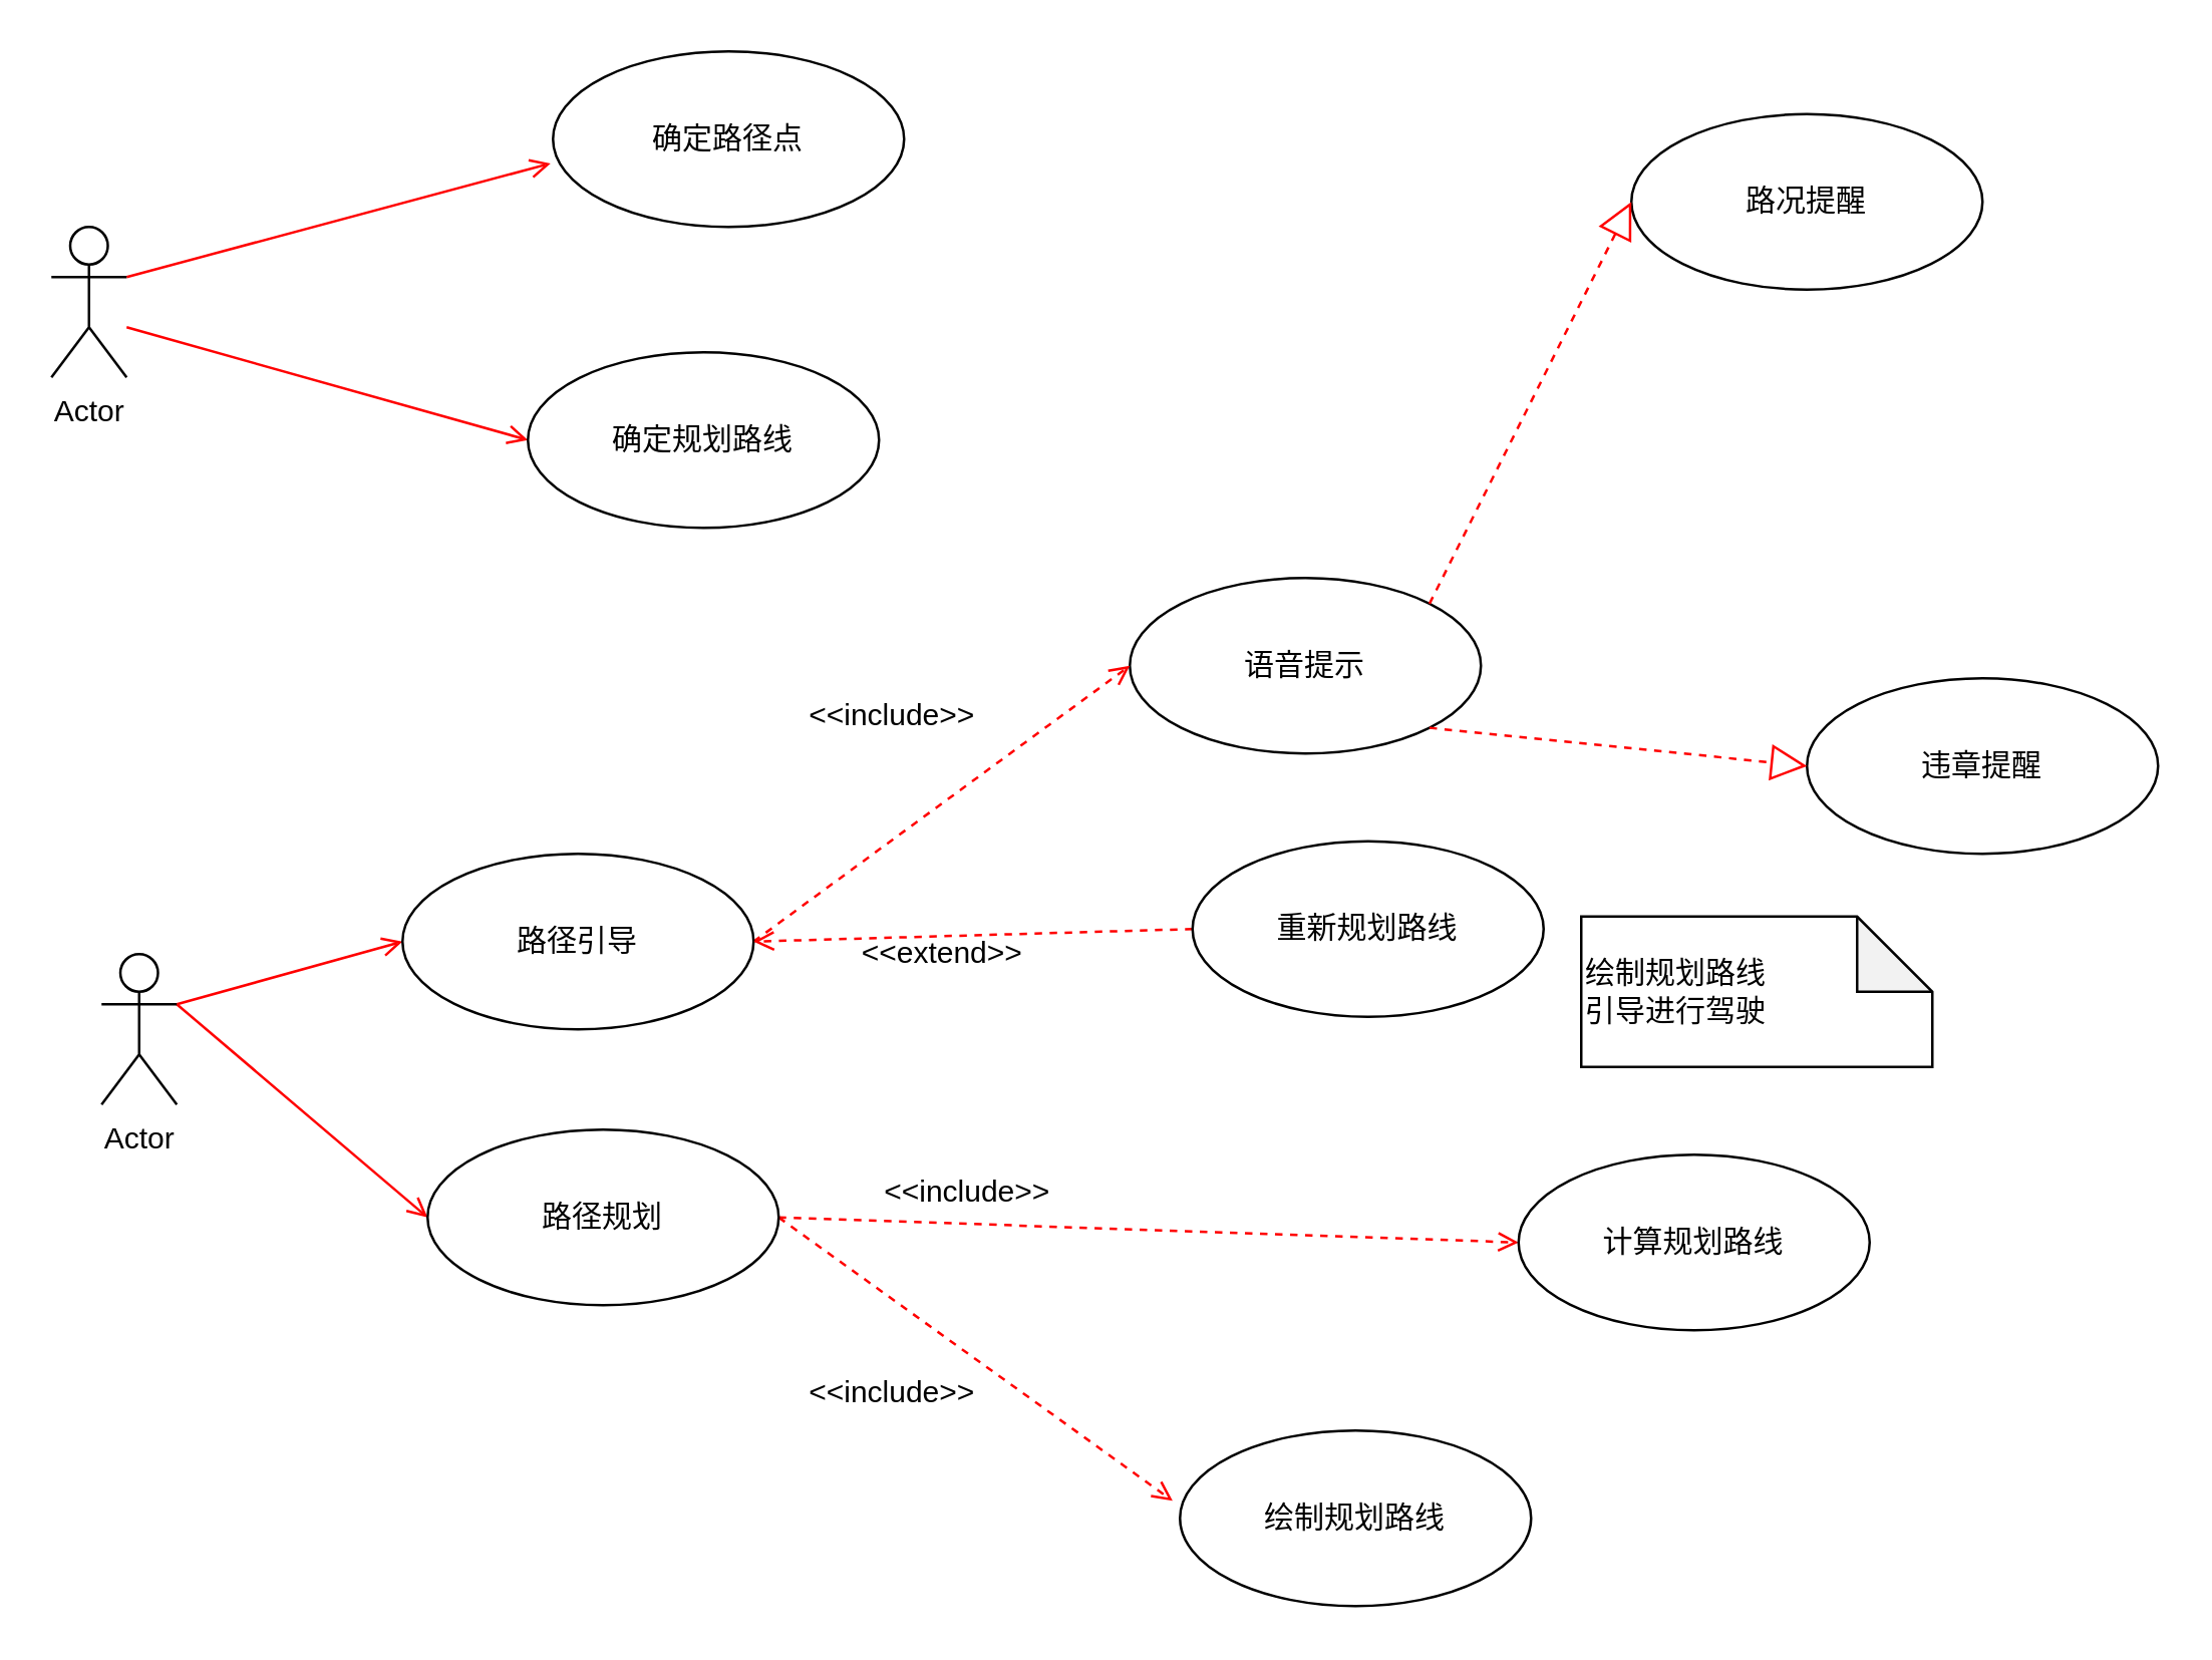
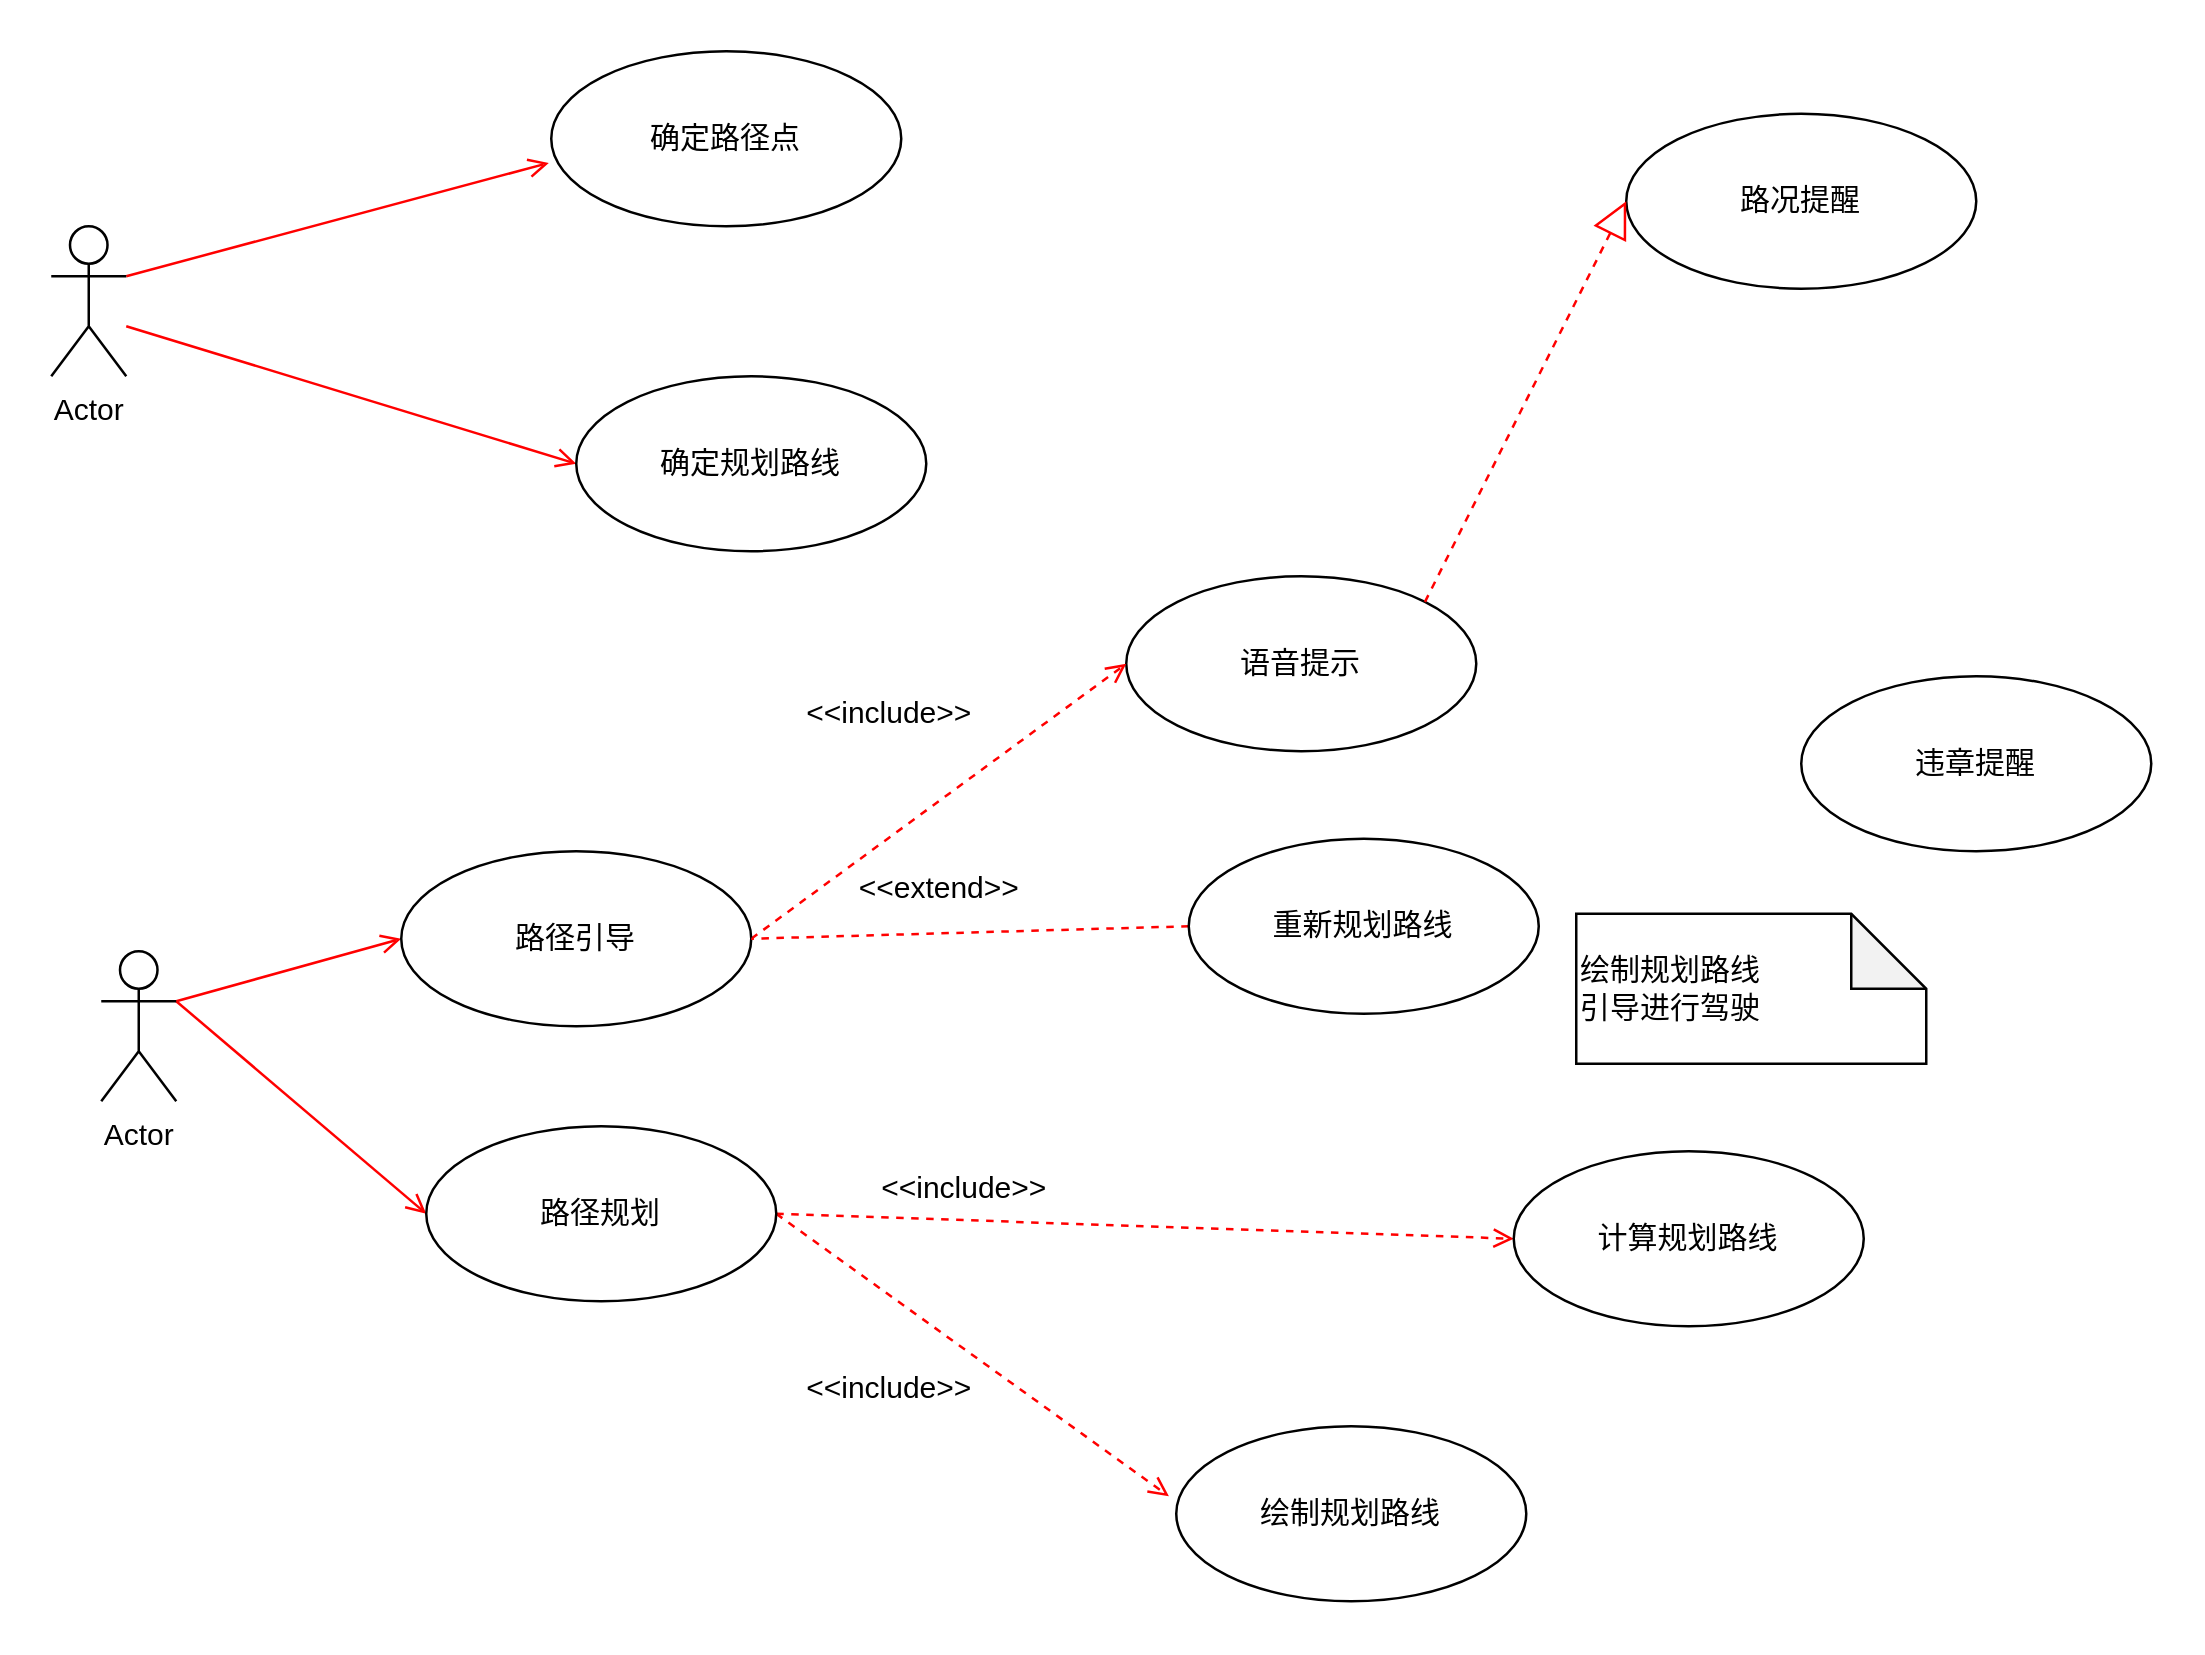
- <mxCell id="6" value="确定规划路线" style="ellipse;whiteSpace=wrap;html=1;" vertex="1" parent="1"><mxGeometry x="210" y="140" width="140" height="70" as="geometry" /></mxCell>
+ <mxCell id="6" value="确定规划路线" style="ellipse;whiteSpace=wrap;html=1;" vertex="1" parent="1"><mxGeometry x="230" y="150" width="140" height="70" as="geometry" /></mxCell>
- <mxCell id="23" value="" style="endArrow=block;dashed=1;endFill=0;endSize=12;html=1;rounded=0;strokeColor=#FF0000;entryX=0;entryY=0.5;entryDx=0;entryDy=0;exitX=1;exitY=1;exitDx=0;exitDy=0;" edge="1" parent="1" source="10" target="19"><mxGeometry width="160" relative="1" as="geometry"><mxPoint x="540" y="280" as="sourcePoint" /><mxPoint x="700" y="280" as="targetPoint" /></mxGeometry></mxCell>
- <mxCell id="16" style="edgeStyle=none;rounded=0;orthogonalLoop=1;jettySize=auto;html=1;exitX=0;exitY=0.5;exitDx=0;exitDy=0;entryX=1;entryY=0.5;entryDx=0;entryDy=0;dashed=1;strokeColor=#FF0000;endArrow=open;endFill=0;" edge="1" parent="1" source="17" target="15"><mxGeometry relative="1" as="geometry" /></mxCell>
+ <mxCell id="16" style="edgeStyle=none;rounded=0;orthogonalLoop=1;jettySize=auto;html=1;exitX=0;exitY=0.5;exitDx=0;exitDy=0;entryX=1;entryY=0.5;entryDx=0;entryDy=0;dashed=1;strokeColor=#FF0000;endArrow=none;endFill=0;" edge="1" parent="1" source="17" target="15"><mxGeometry relative="1" as="geometry" /></mxCell>
- <mxCell id="24" value="&amp;lt;&amp;lt;extend&amp;gt;&amp;gt;" style="text;html=1;align=center;verticalAlign=middle;resizable=0;points=[];autosize=1;strokeColor=none;fillColor=none;" vertex="1" parent="1"><mxGeometry x="330" y="365" width="90" height="30" as="geometry" /></mxCell>
+ <mxCell id="24" value="&amp;lt;&amp;lt;extend&amp;gt;&amp;gt;" style="text;html=1;align=center;verticalAlign=middle;resizable=0;points=[];autosize=1;strokeColor=none;fillColor=none;" vertex="1" parent="1"><mxGeometry x="330" y="340" width="90" height="30" as="geometry" /></mxCell>
